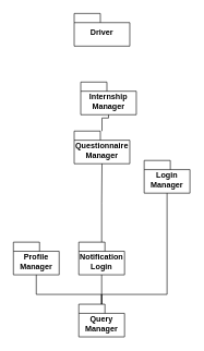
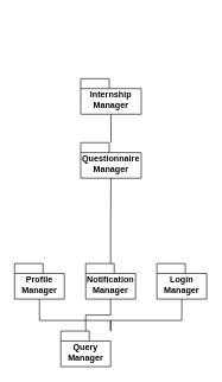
- <mxCell id="13" value="Driver" style="shape=folder;fontStyle=1;spacingTop=10;tabWidth=40;tabHeight=14;tabPosition=left;html=1;whiteSpace=wrap;" vertex="1" parent="1"><mxGeometry x="113" y="20" width="85" height="50" as="geometry" /></mxCell>
- <mxCell id="11" value="Internship Manager" style="shape=folder;fontStyle=1;spacingTop=10;tabWidth=40;tabHeight=14;tabPosition=left;html=1;whiteSpace=wrap;" vertex="1" parent="1"><mxGeometry x="123" y="125" width="85" height="50" as="geometry" /></mxCell>
+ <mxCell id="11" value="Internship Manager" style="shape=folder;fontStyle=1;spacingTop=10;tabWidth=40;tabHeight=14;tabPosition=left;html=1;whiteSpace=wrap;" vertex="1" parent="1"><mxGeometry x="113" y="110" width="85" height="50" as="geometry" /></mxCell>
- <mxCell id="2" value="Login Manager" style="shape=folder;fontStyle=1;spacingTop=10;tabWidth=40;tabHeight=14;tabPosition=left;html=1;whiteSpace=wrap;" vertex="1" parent="1"><mxGeometry x="220" y="245" width="70" height="50" as="geometry" /></mxCell>
+ <mxCell id="2" value="Login Manager" style="shape=folder;fontStyle=1;spacingTop=10;tabWidth=40;tabHeight=14;tabPosition=left;html=1;whiteSpace=wrap;" vertex="1" parent="1"><mxGeometry x="220" y="370" width="70" height="50" as="geometry" /></mxCell>
- <mxCell id="6" value="Notification Login" style="shape=folder;fontStyle=1;spacingTop=10;tabWidth=40;tabHeight=14;tabPosition=left;html=1;whiteSpace=wrap;" vertex="1" parent="1"><mxGeometry x="120" y="370" width="70" height="50" as="geometry" /></mxCell>
+ <mxCell id="6" value="Notification Manager" style="shape=folder;fontStyle=1;spacingTop=10;tabWidth=40;tabHeight=14;tabPosition=left;html=1;whiteSpace=wrap;" vertex="1" parent="1"><mxGeometry x="120" y="370" width="70" height="50" as="geometry" /></mxCell>
- <mxCell id="3" value="Query Manager" style="shape=folder;fontStyle=1;spacingTop=10;tabWidth=40;tabHeight=14;tabPosition=left;html=1;whiteSpace=wrap;" vertex="1" parent="1"><mxGeometry x="120" y="465" width="70" height="50" as="geometry" /></mxCell>
+ <mxCell id="3" value="Query Manager" style="shape=folder;fontStyle=1;spacingTop=10;tabWidth=40;tabHeight=14;tabPosition=left;html=1;whiteSpace=wrap;" vertex="1" parent="1"><mxGeometry x="85" y="465" width="70" height="50" as="geometry" /></mxCell>
